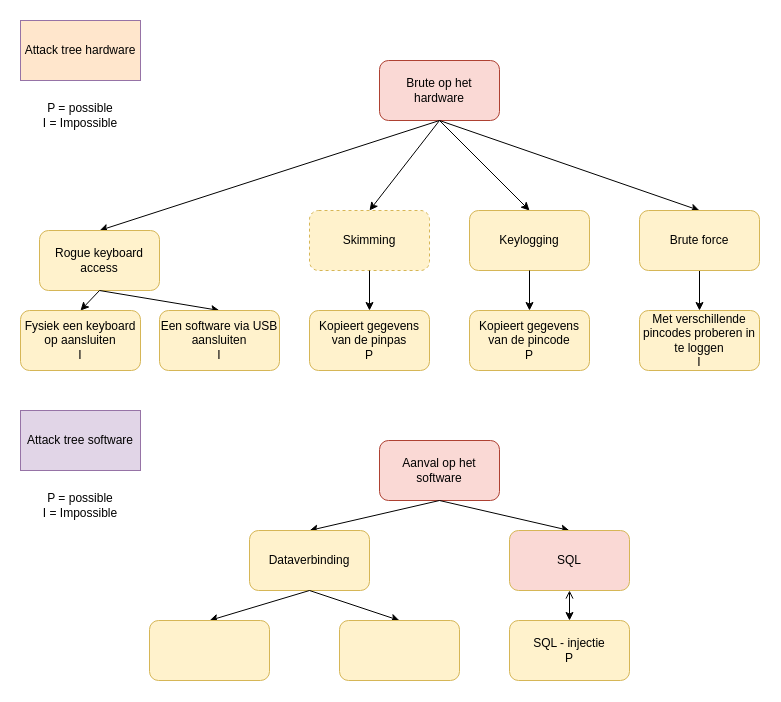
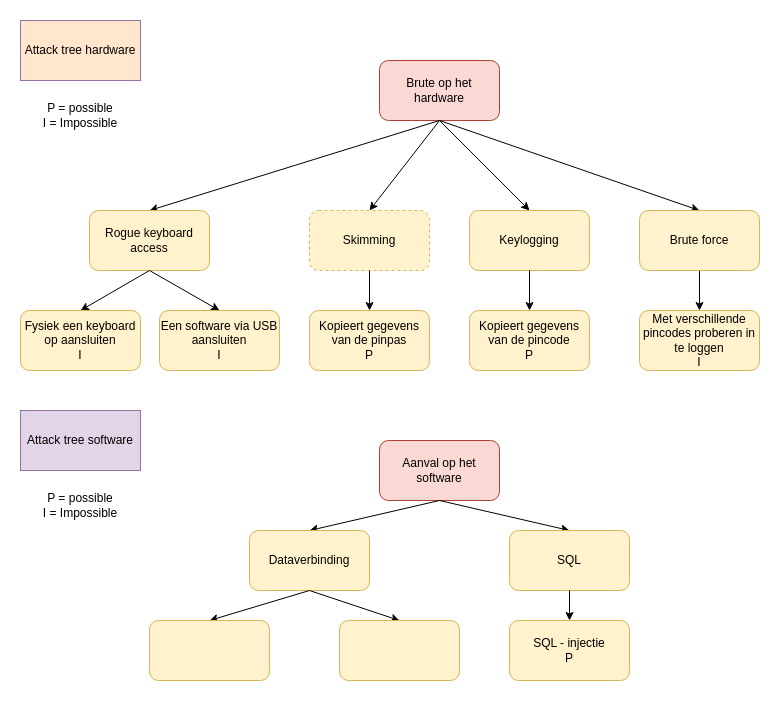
- <mxCell id="4" value="&lt;div&gt;Rogue keyboard access&lt;/div&gt;" style="rounded=1;whiteSpace=wrap;html=1;fillColor=#fff2cc;strokeColor=#d6b656;" vertex="1" parent="1"><mxGeometry x="39" y="230" width="120" height="60" as="geometry" /></mxCell>
+ <mxCell id="4" value="&lt;div&gt;Rogue keyboard access&lt;/div&gt;" style="rounded=1;whiteSpace=wrap;html=1;fillColor=#fff2cc;strokeColor=#d6b656;" vertex="1" parent="1"><mxGeometry x="89" y="210" width="120" height="60" as="geometry" /></mxCell>
- <mxCell id="13" value="SQL" style="rounded=1;whiteSpace=wrap;html=1;fillColor=#fad9d5;strokeColor=#d6b656;" vertex="1" parent="1"><mxGeometry x="509" y="530" width="120" height="60" as="geometry" /></mxCell>
+ <mxCell id="13" value="SQL" style="rounded=1;whiteSpace=wrap;html=1;fillColor=#fff2cc;strokeColor=#d6b656;" vertex="1" parent="1"><mxGeometry x="509" y="530" width="120" height="60" as="geometry" /></mxCell>
- <mxCell id="34" style="edgeStyle=none;rounded=0;orthogonalLoop=1;jettySize=auto;html=1;exitX=0.5;exitY=0;exitDx=0;exitDy=0;entryX=0.5;entryY=1;entryDx=0;entryDy=0;startArrow=classic;startFill=1;endArrow=open;endFill=0;" edge="1" parent="1" source="35" target="13"><mxGeometry relative="1" as="geometry" /></mxCell>
+ <mxCell id="34" style="edgeStyle=none;rounded=0;orthogonalLoop=1;jettySize=auto;html=1;exitX=0.5;exitY=0;exitDx=0;exitDy=0;entryX=0.5;entryY=1;entryDx=0;entryDy=0;startArrow=classic;startFill=1;endArrow=none;endFill=0;" edge="1" parent="1" source="35" target="13"><mxGeometry relative="1" as="geometry" /></mxCell>
